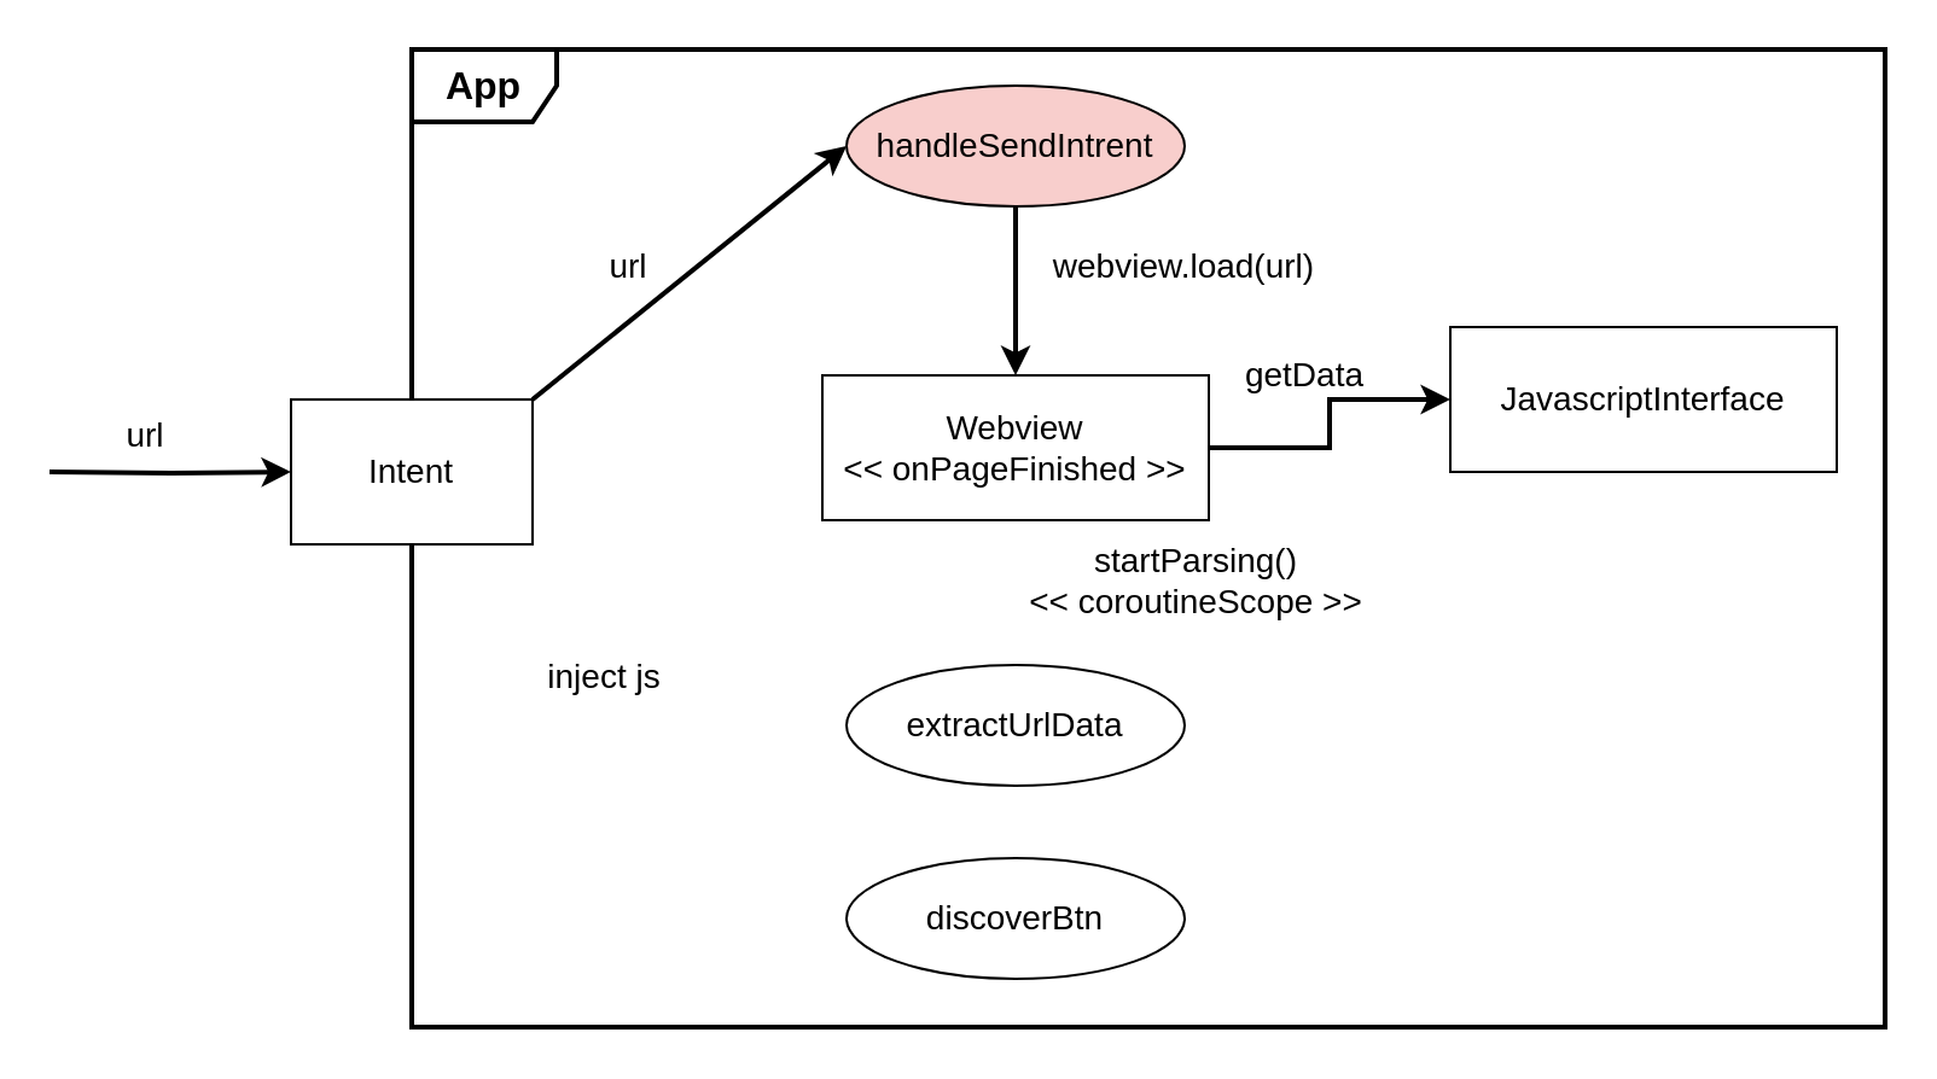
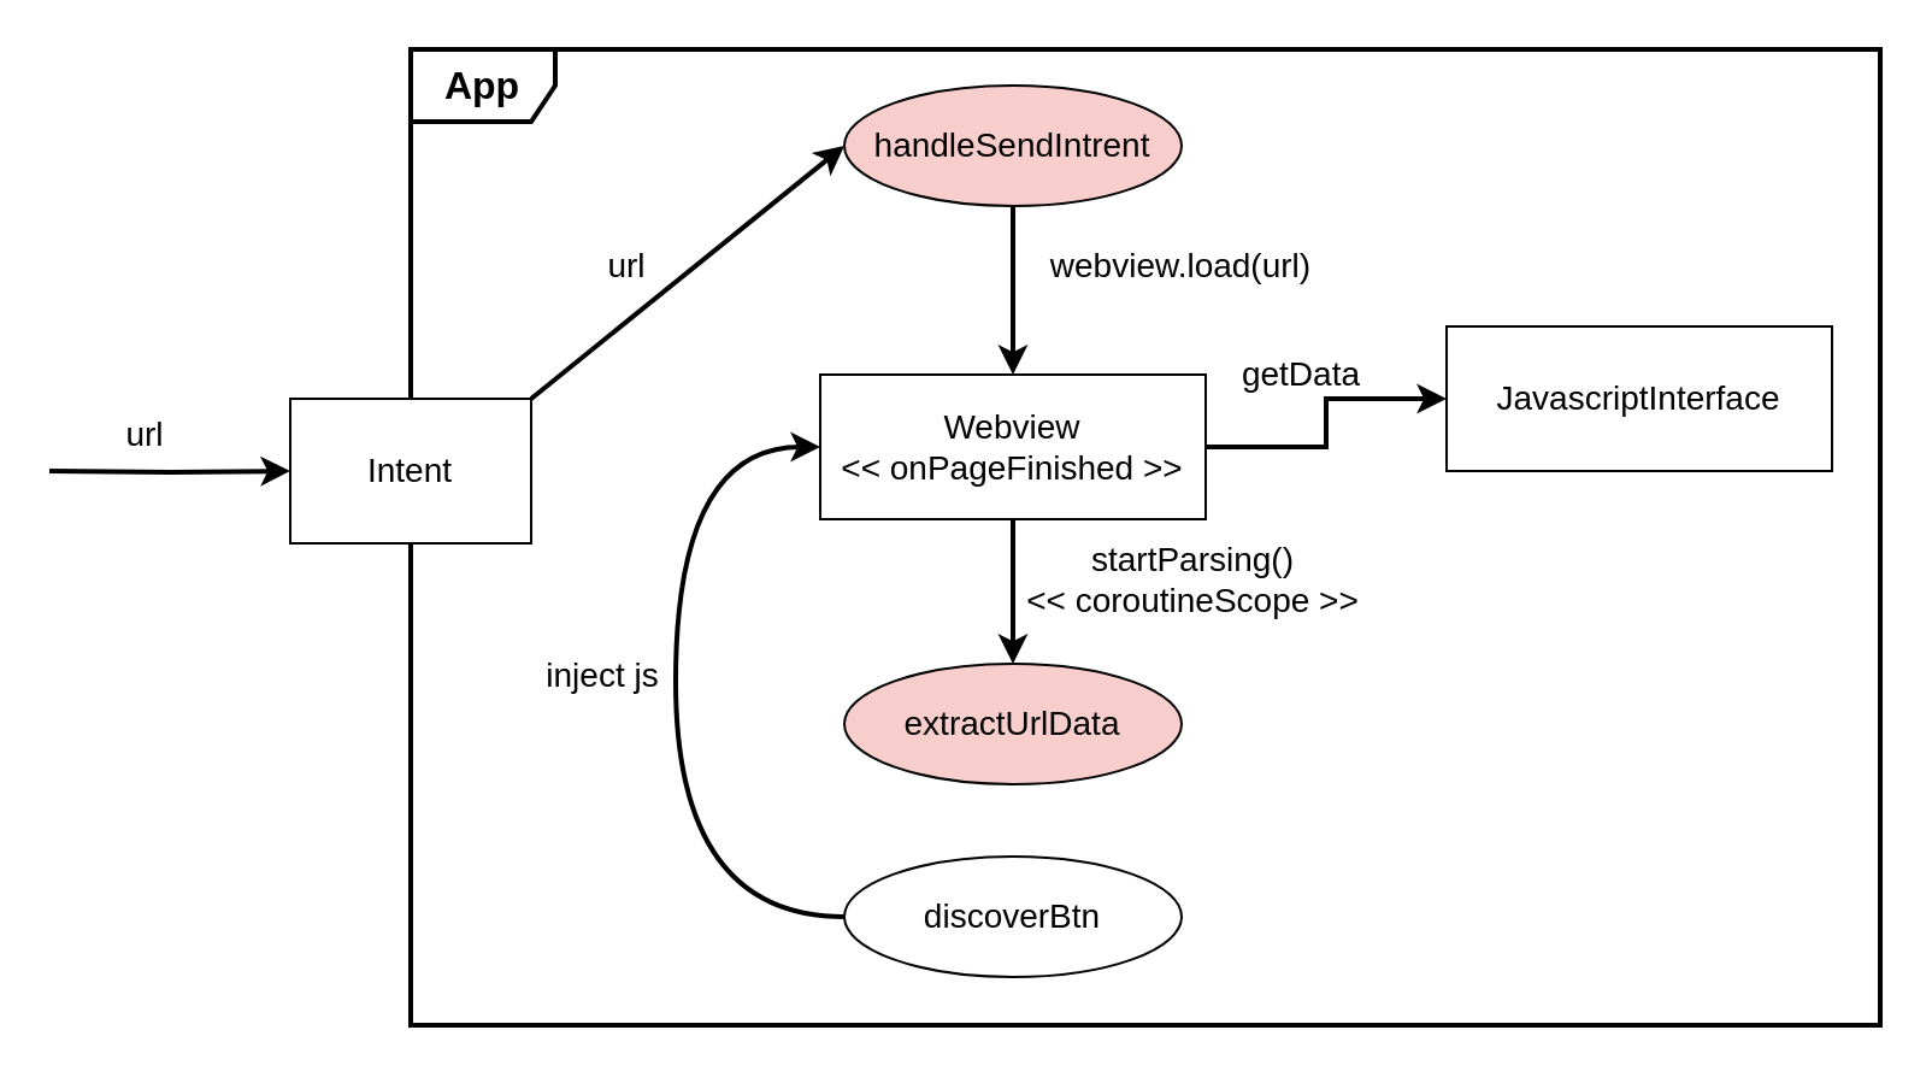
+ <mxCell id="4" style="edgeStyle=orthogonalEdgeStyle;rounded=0;orthogonalLoop=1;jettySize=auto;html=1;entryX=0.5;entryY=0;entryDx=0;entryDy=0;strokeWidth=2;" edge="1" parent="1" source="6" target="9"><mxGeometry relative="1" as="geometry" /></mxCell>
+ <mxCell id="10" style="edgeStyle=orthogonalEdgeStyle;rounded=0;orthogonalLoop=1;jettySize=auto;html=1;entryX=0;entryY=0.5;entryDx=0;entryDy=0;exitX=0;exitY=0.5;exitDx=0;exitDy=0;curved=1;strokeWidth=2;" edge="1" parent="1" source="11" target="6"><mxGeometry relative="1" as="geometry"><Array as="points"><mxPoint x="280" y="380" /><mxPoint x="280" y="185" /></Array></mxGeometry></mxCell>
- <mxCell id="9" value="&lt;font style=&quot;font-size: 14px;&quot;&gt;extractUrlData&lt;/font&gt;" style="ellipse;whiteSpace=wrap;html=1;align=center;" vertex="1" parent="1"><mxGeometry x="350" y="275" width="140" height="50" as="geometry" /></mxCell>
+ <mxCell id="9" value="&lt;font style=&quot;font-size: 14px;&quot;&gt;extractUrlData&lt;/font&gt;" style="ellipse;whiteSpace=wrap;html=1;align=center;fillColor=#f8cecc;" vertex="1" parent="1"><mxGeometry x="350" y="275" width="140" height="50" as="geometry" /></mxCell>
